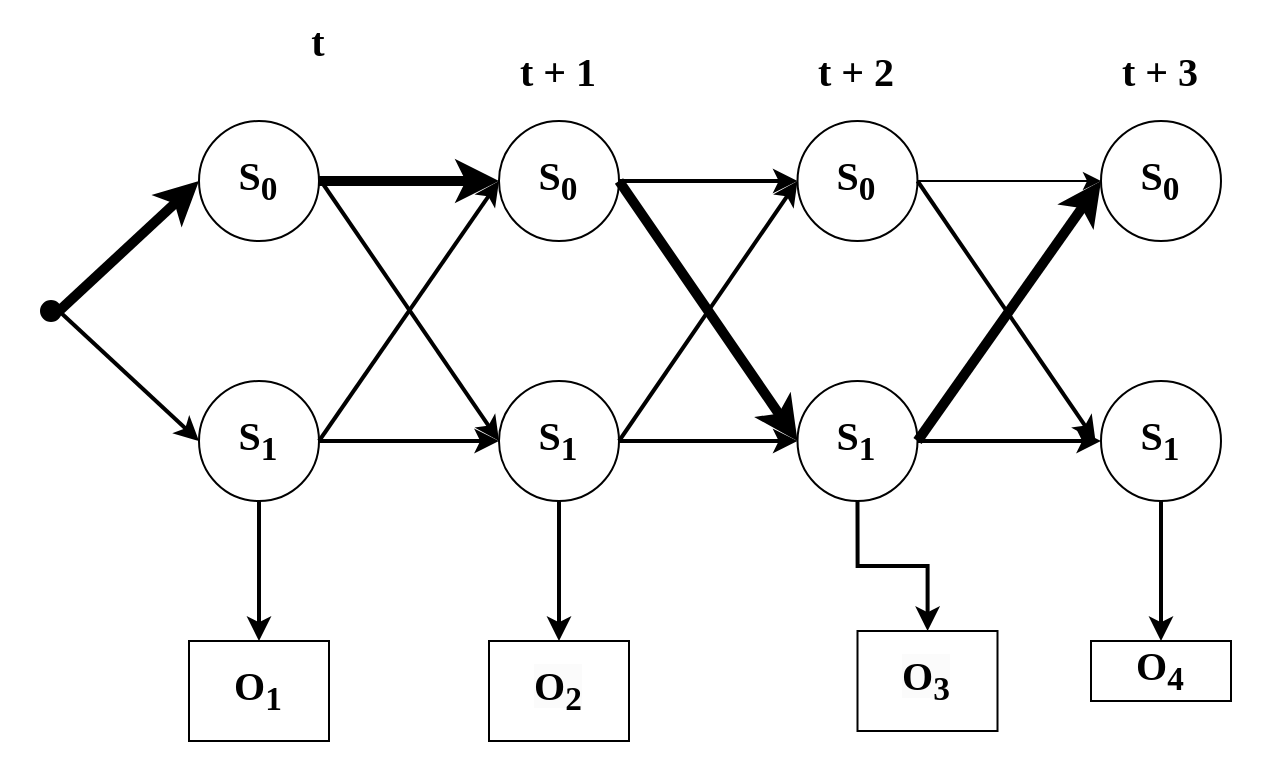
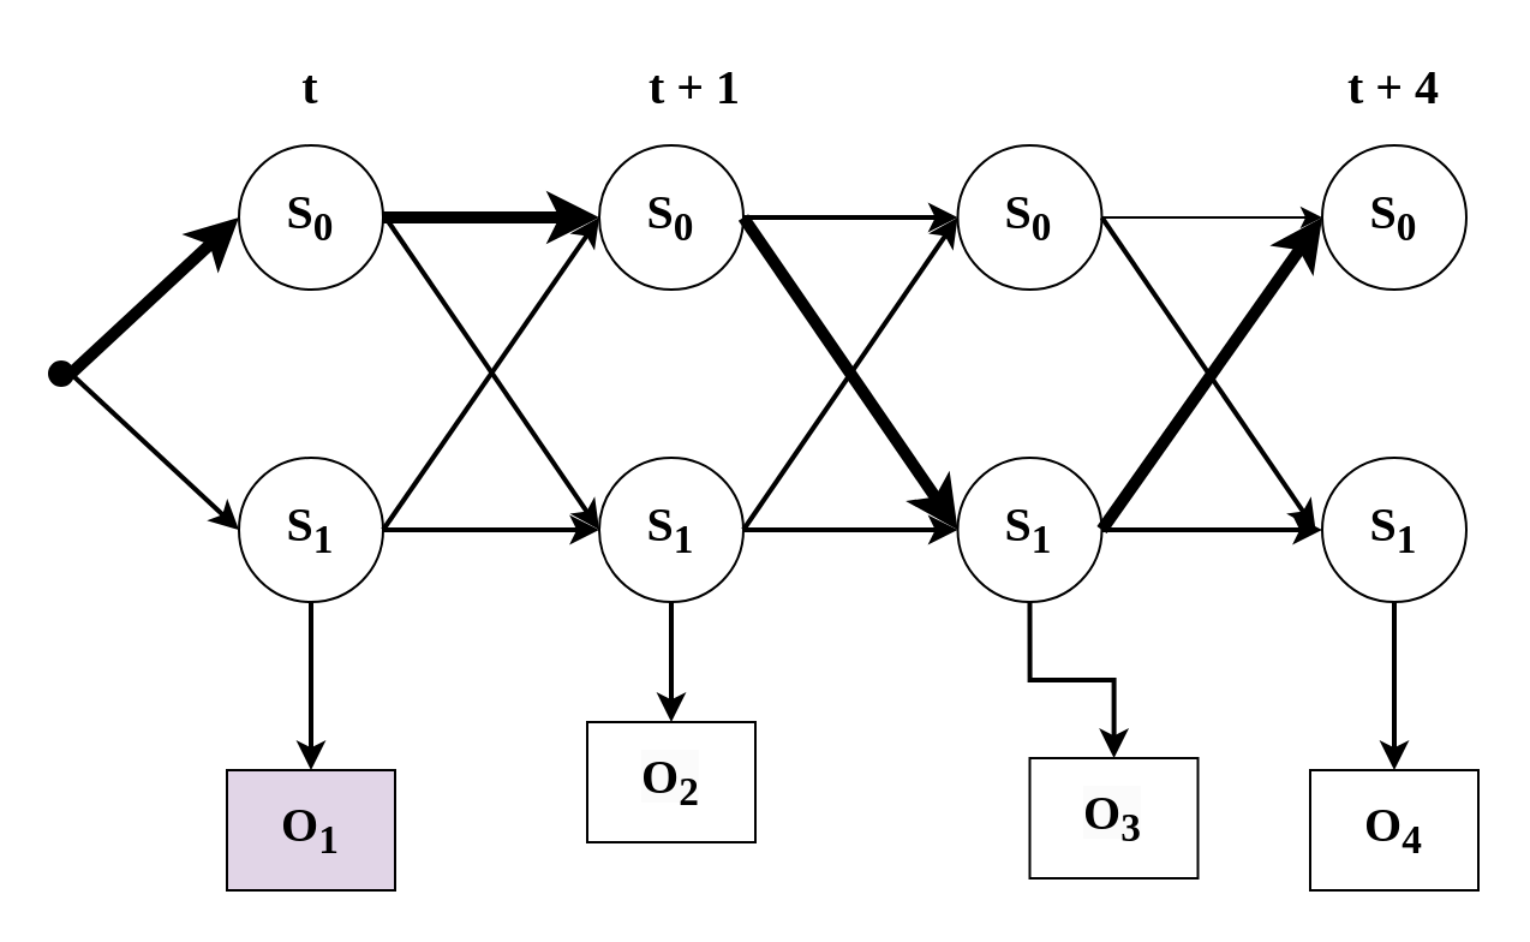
- <mxCell id="32" value="&lt;b style=&quot;border-color: var(--border-color); font-size: 20px;&quot;&gt;&lt;font face=&quot;Times New Roman&quot;&gt;t&lt;/font&gt;&lt;/b&gt;" style="text;html=1;strokeColor=none;fillColor=none;align=center;verticalAlign=middle;whiteSpace=wrap;rounded=0;" vertex="1" parent="1"><mxGeometry x="129" y="5" width="60" height="30" as="geometry" /></mxCell>
+ <mxCell id="32" value="&lt;b style=&quot;border-color: var(--border-color); font-size: 20px;&quot;&gt;&lt;font face=&quot;Times New Roman&quot;&gt;t&lt;/font&gt;&lt;/b&gt;" style="text;html=1;strokeColor=none;fillColor=none;align=center;verticalAlign=middle;whiteSpace=wrap;rounded=0;" vertex="1" parent="1"><mxGeometry x="99" y="20" width="60" height="30" as="geometry" /></mxCell>
- <mxCell id="33" value="&lt;b style=&quot;border-color: var(--border-color); font-size: 20px;&quot;&gt;&lt;font face=&quot;Times New Roman&quot;&gt;t + 1&lt;/font&gt;&lt;/b&gt;" style="text;html=1;strokeColor=none;fillColor=none;align=center;verticalAlign=middle;whiteSpace=wrap;rounded=0;" vertex="1" parent="1"><mxGeometry x="249" y="20" width="60" height="30" as="geometry" /></mxCell>
+ <mxCell id="33" value="&lt;b style=&quot;border-color: var(--border-color); font-size: 20px;&quot;&gt;&lt;font face=&quot;Times New Roman&quot;&gt;t + 1&lt;/font&gt;&lt;/b&gt;" style="text;html=1;strokeColor=none;fillColor=none;align=center;verticalAlign=middle;whiteSpace=wrap;rounded=0;" vertex="1" parent="1"><mxGeometry x="259" y="20" width="60" height="30" as="geometry" /></mxCell>
- <mxCell id="34" value="&lt;b style=&quot;border-color: var(--border-color); font-size: 20px;&quot;&gt;&lt;font face=&quot;Times New Roman&quot;&gt;t + 2&lt;/font&gt;&lt;/b&gt;" style="text;html=1;strokeColor=none;fillColor=none;align=center;verticalAlign=middle;whiteSpace=wrap;rounded=0;" vertex="1" parent="1"><mxGeometry x="398.25" y="20" width="60" height="30" as="geometry" /></mxCell>
- <mxCell id="35" value="&lt;b style=&quot;border-color: var(--border-color); font-size: 20px;&quot;&gt;&lt;font face=&quot;Times New Roman&quot;&gt;t + 3&lt;/font&gt;&lt;/b&gt;" style="text;html=1;strokeColor=none;fillColor=none;align=center;verticalAlign=middle;whiteSpace=wrap;rounded=0;" vertex="1" parent="1"><mxGeometry x="550" y="20" width="60" height="30" as="geometry" /></mxCell>
+ <mxCell id="35" value="&lt;b style=&quot;border-color: var(--border-color); font-size: 20px;&quot;&gt;&lt;font face=&quot;Times New Roman&quot;&gt;t + 4&lt;/font&gt;&lt;/b&gt;" style="text;html=1;strokeColor=none;fillColor=none;align=center;verticalAlign=middle;whiteSpace=wrap;rounded=0;" vertex="1" parent="1"><mxGeometry x="550" y="20" width="60" height="30" as="geometry" /></mxCell>
- <mxCell id="23" value="&lt;b style=&quot;border-color: var(--border-color); font-family: &amp;quot;Times New Roman&amp;quot;; font-size: 20px;&quot;&gt;O&lt;sub style=&quot;border-color: var(--border-color);&quot;&gt;4&lt;/sub&gt;&lt;/b&gt;" style="rounded=0;whiteSpace=wrap;html=1;" vertex="1" parent="1"><mxGeometry x="545" y="320" width="70" height="30" as="geometry" /></mxCell>
+ <mxCell id="23" value="&lt;b style=&quot;border-color: var(--border-color); font-family: &amp;quot;Times New Roman&amp;quot;; font-size: 20px;&quot;&gt;O&lt;sub style=&quot;border-color: var(--border-color);&quot;&gt;4&lt;/sub&gt;&lt;/b&gt;" style="rounded=0;whiteSpace=wrap;html=1;" vertex="1" parent="1"><mxGeometry x="545" y="320" width="70" height="50" as="geometry" /></mxCell>
- <mxCell id="20" value="&lt;font style=&quot;font-size: 20px;&quot; face=&quot;Times New Roman&quot;&gt;&lt;b&gt;O&lt;sub&gt;1&lt;/sub&gt;&lt;/b&gt;&lt;/font&gt;" style="rounded=0;whiteSpace=wrap;html=1;" vertex="1" parent="1"><mxGeometry x="94" y="320" width="70" height="50" as="geometry" /></mxCell>
+ <mxCell id="20" value="&lt;font style=&quot;font-size: 20px;&quot; face=&quot;Times New Roman&quot;&gt;&lt;b&gt;O&lt;sub&gt;1&lt;/sub&gt;&lt;/b&gt;&lt;/font&gt;" style="rounded=0;whiteSpace=wrap;html=1;fillColor=#e1d5e7;" vertex="1" parent="1"><mxGeometry x="94" y="320" width="70" height="50" as="geometry" /></mxCell>
- <mxCell id="21" value="&lt;b style=&quot;border-color: var(--border-color); color: rgb(0, 0, 0); font-family: &amp;quot;Times New Roman&amp;quot;; font-size: 20px; font-style: normal; font-variant-ligatures: normal; font-variant-caps: normal; letter-spacing: normal; orphans: 2; text-align: center; text-indent: 0px; text-transform: none; widows: 2; word-spacing: 0px; -webkit-text-stroke-width: 0px; background-color: rgb(251, 251, 251); text-decoration-thickness: initial; text-decoration-style: initial; text-decoration-color: initial;&quot;&gt;O&lt;sub style=&quot;border-color: var(--border-color);&quot;&gt;2&lt;/sub&gt;&lt;/b&gt;" style="rounded=0;whiteSpace=wrap;html=1;" vertex="1" parent="1"><mxGeometry x="244" y="320" width="70" height="50" as="geometry" /></mxCell>
+ <mxCell id="21" value="&lt;b style=&quot;border-color: var(--border-color); color: rgb(0, 0, 0); font-family: &amp;quot;Times New Roman&amp;quot;; font-size: 20px; font-style: normal; font-variant-ligatures: normal; font-variant-caps: normal; letter-spacing: normal; orphans: 2; text-align: center; text-indent: 0px; text-transform: none; widows: 2; word-spacing: 0px; -webkit-text-stroke-width: 0px; background-color: rgb(251, 251, 251); text-decoration-thickness: initial; text-decoration-style: initial; text-decoration-color: initial;&quot;&gt;O&lt;sub style=&quot;border-color: var(--border-color);&quot;&gt;2&lt;/sub&gt;&lt;/b&gt;" style="rounded=0;whiteSpace=wrap;html=1;" vertex="1" parent="1"><mxGeometry x="244" y="300" width="70" height="50" as="geometry" /></mxCell>
